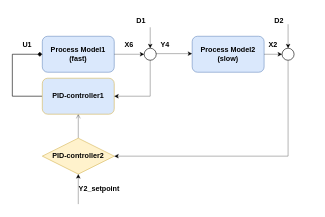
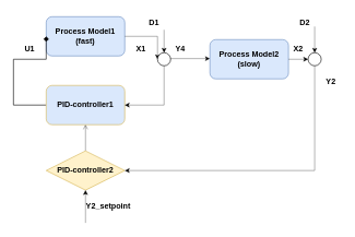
- <mxCell id="12" value="&lt;b&gt;X6&lt;/b&gt;" style="text;html=1;strokeColor=none;fillColor=none;align=center;verticalAlign=middle;whiteSpace=wrap;rounded=0;" parent="1" vertex="1"><mxGeometry x="200" y="60" width="30" height="30" as="geometry" /></mxCell>
+ <mxCell id="12" value="&lt;b&gt;X1&lt;/b&gt;" style="text;html=1;strokeColor=none;fillColor=none;align=center;verticalAlign=middle;whiteSpace=wrap;rounded=0;" parent="1" vertex="1"><mxGeometry x="200" y="60" width="30" height="30" as="geometry" /></mxCell>
- <mxCell id="2" value="Process Model1&lt;br&gt;(fast)" style="rounded=1;whiteSpace=wrap;html=1;fillColor=#dae8fc;strokeColor=#6c8ebf;fontStyle=1" parent="1" vertex="1"><mxGeometry x="70" y="60" width="120" height="60" as="geometry" /></mxCell>
+ <mxCell id="2" value="Process Model1&lt;br&gt;(fast)" style="rounded=1;whiteSpace=wrap;html=1;fillColor=#dae8fc;strokeColor=#6c8ebf;fontStyle=1" parent="1" vertex="1"><mxGeometry x="70" y="25" width="120" height="60" as="geometry" /></mxCell>
+ <mxCell id="20" value="&lt;b&gt;Y2&lt;/b&gt;" style="text;html=1;strokeColor=none;fillColor=none;align=center;verticalAlign=middle;whiteSpace=wrap;rounded=0;" vertex="1" parent="1"><mxGeometry x="490" y="110" width="30" height="30" as="geometry" /></mxCell>
